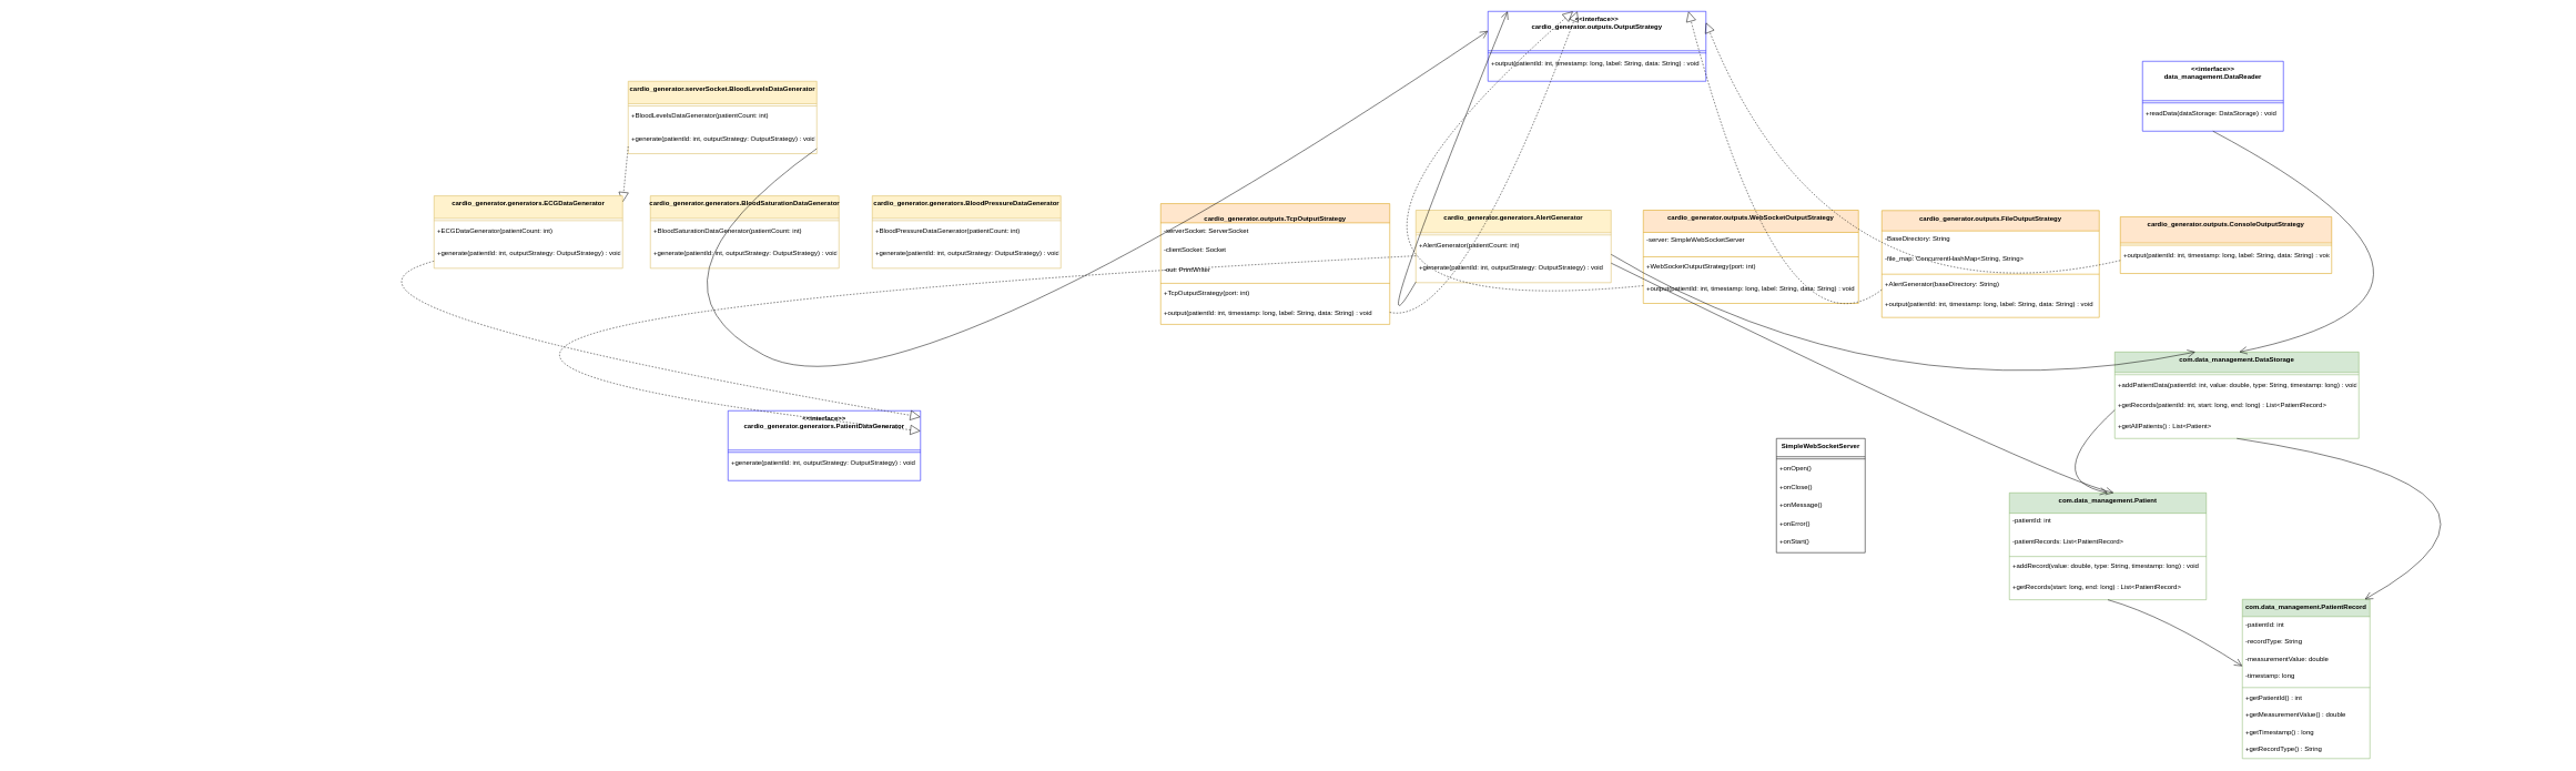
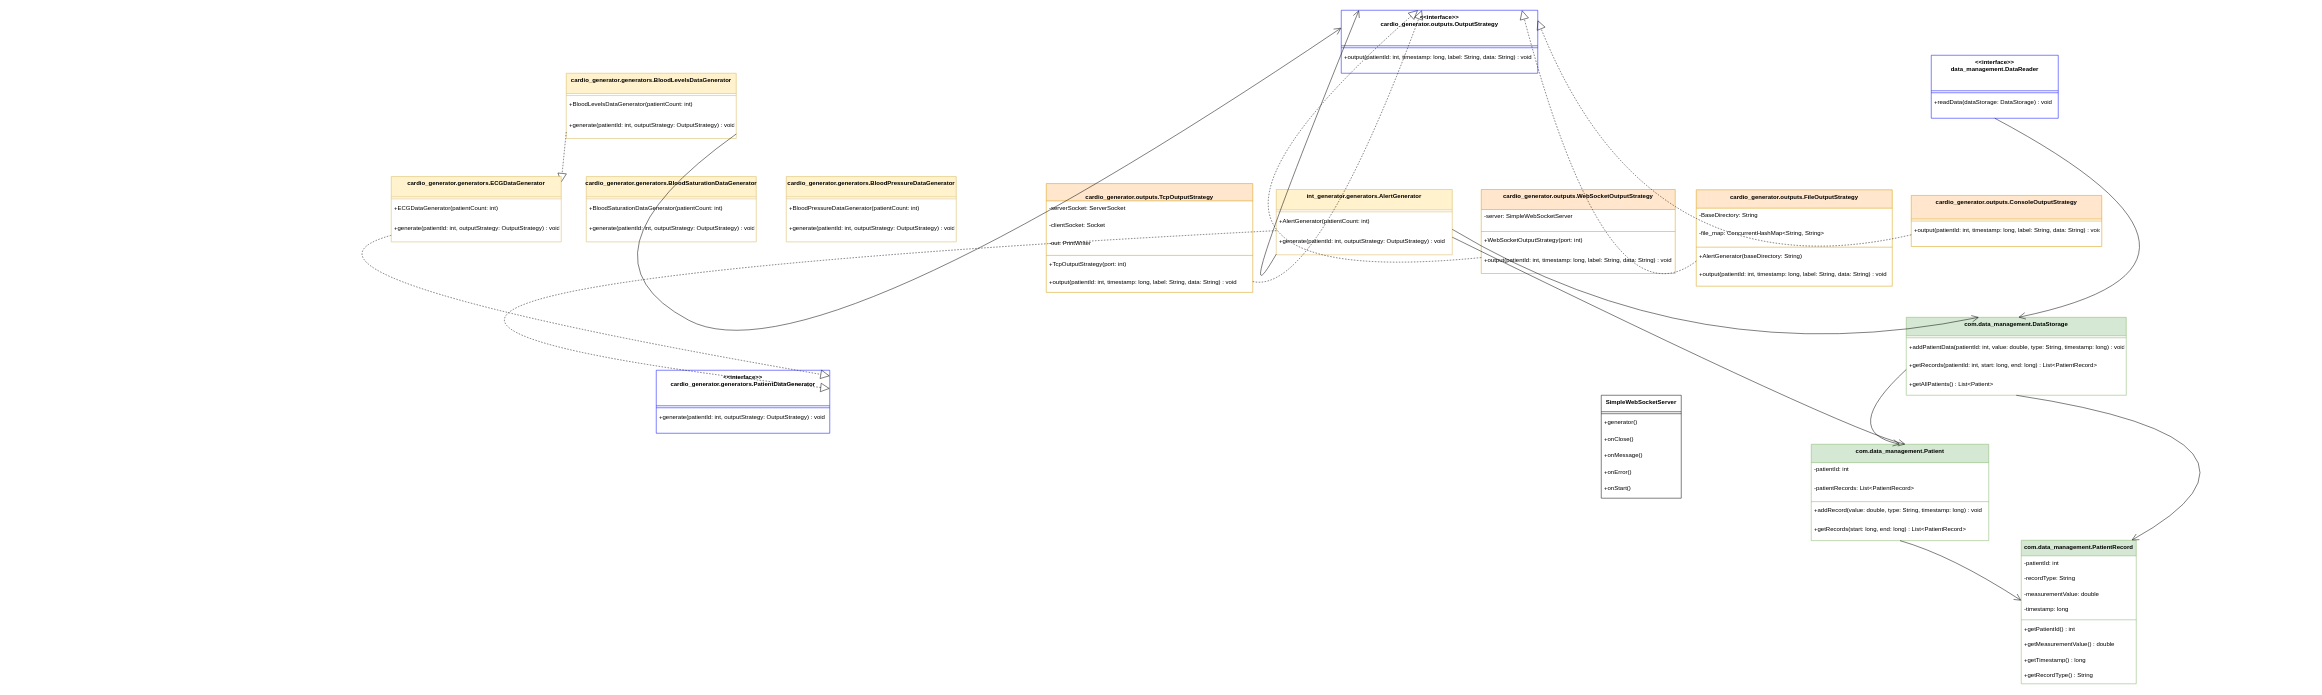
- <mxCell id="19" value="cardio_generator.serverSocket.BloodLevelsDataGenerator" style="swimlane;fontStyle=1;align=center;verticalAlign=top;childLayout=stackLayout;horizontal=1;startSize=40.571;horizontalStack=0;resizeParent=1;resizeParentMax=0;resizeLast=0;collapsible=0;marginBottom=0;fillColor=#fff2cc;strokeColor=#d6b656;" vertex="1" parent="1"><mxGeometry x="1132" y="146" width="340" height="130.571" as="geometry" /></mxCell>
+ <mxCell id="19" value="cardio_generator.generators.BloodLevelsDataGenerator" style="swimlane;fontStyle=1;align=center;verticalAlign=top;childLayout=stackLayout;horizontal=1;startSize=40.571;horizontalStack=0;resizeParent=1;resizeParentMax=0;resizeLast=0;collapsible=0;marginBottom=0;fillColor=#fff2cc;strokeColor=#d6b656;" vertex="1" parent="1"><mxGeometry x="1132" y="146" width="340" height="130.571" as="geometry" /></mxCell>
- <mxCell id="11" value="cardio_generator.generators.AlertGenerator" style="swimlane;fontStyle=1;align=center;verticalAlign=top;childLayout=stackLayout;horizontal=1;startSize=40.571;horizontalStack=0;resizeParent=1;resizeParentMax=0;resizeLast=0;collapsible=0;marginBottom=0;fillColor=#fff2cc;strokeColor=#d6b656;" vertex="1" parent="1"><mxGeometry x="2552" y="378.53" width="352" height="130.571" as="geometry" /></mxCell>
+ <mxCell id="11" value="int_generator.generators.AlertGenerator" style="swimlane;fontStyle=1;align=center;verticalAlign=top;childLayout=stackLayout;horizontal=1;startSize=40.571;horizontalStack=0;resizeParent=1;resizeParentMax=0;resizeLast=0;collapsible=0;marginBottom=0;fillColor=#fff2cc;strokeColor=#d6b656;" vertex="1" parent="1"><mxGeometry x="2552" y="378.53" width="352" height="130.571" as="geometry" /></mxCell>
- <mxCell id="50" value="+onOpen()" style="text;strokeColor=none;fillColor=none;align=left;verticalAlign=top;spacingLeft=4;spacingRight=4;overflow=hidden;rotatable=0;points=[[0,0.5],[1,0.5]];portConstraint=eastwest;" vertex="1" parent="48"><mxGeometry y="40.923" width="160" height="33" as="geometry" /></mxCell>
+ <mxCell id="50" value="+generator()" style="text;strokeColor=none;fillColor=none;align=left;verticalAlign=top;spacingLeft=4;spacingRight=4;overflow=hidden;rotatable=0;points=[[0,0.5],[1,0.5]];portConstraint=eastwest;" vertex="1" parent="48"><mxGeometry y="40.923" width="160" height="33" as="geometry" /></mxCell>
